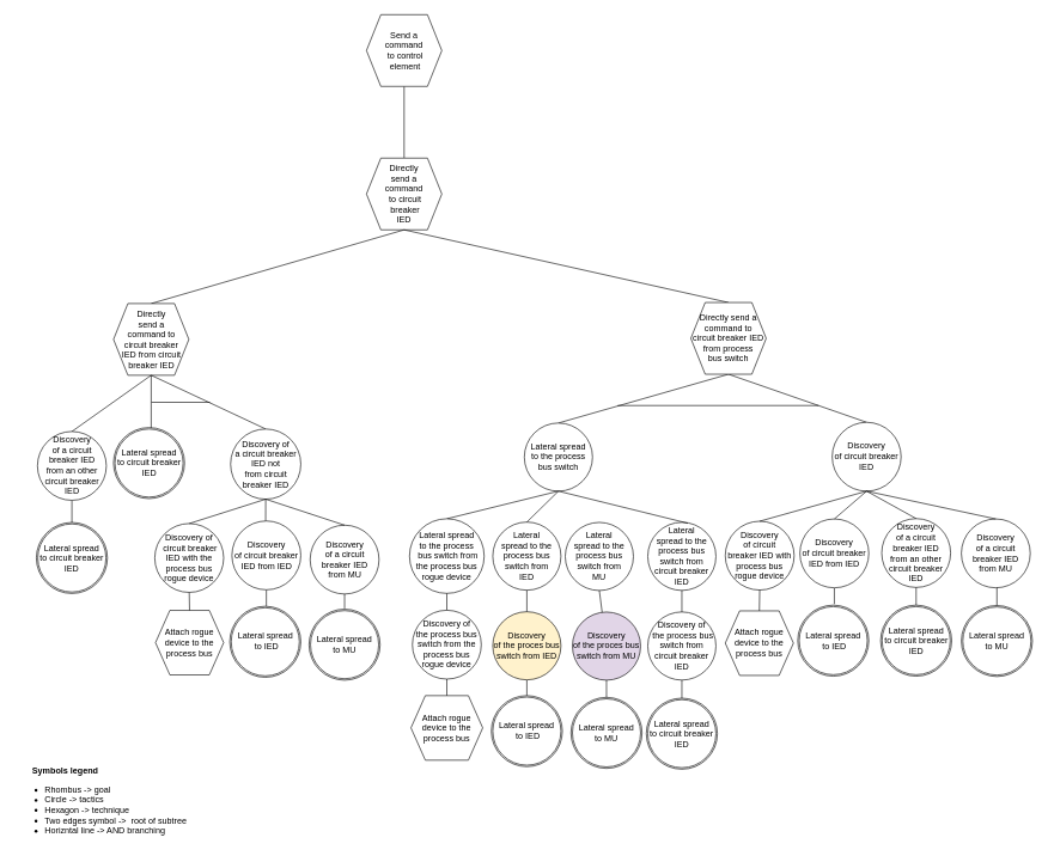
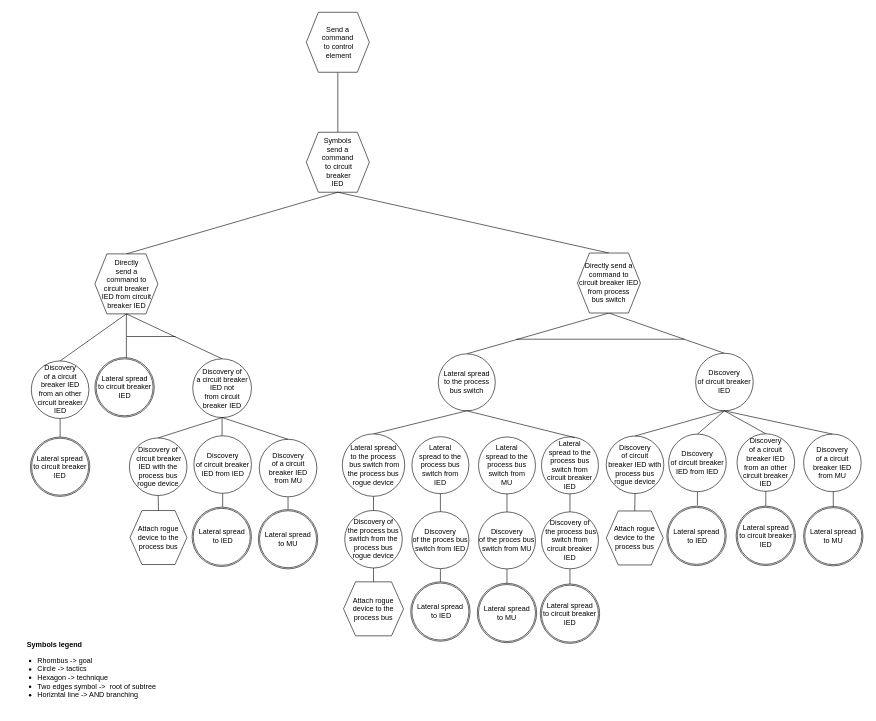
- <mxCell id="4" value="Directly&lt;br&gt;send a&lt;br&gt;command&lt;br&gt;&amp;nbsp;to circuit &lt;br&gt;&amp;nbsp;breaker&lt;br&gt;IED" style="shape=hexagon;perimeter=hexagonPerimeter2;whiteSpace=wrap;html=1;fixedSize=1;" parent="1" vertex="1"><mxGeometry x="510" y="220" width="105" height="100" as="geometry" /></mxCell>
+ <mxCell id="4" value="Symbols&lt;br&gt;send a&lt;br&gt;command&lt;br&gt;&amp;nbsp;to circuit &lt;br&gt;&amp;nbsp;breaker&lt;br&gt;IED" style="shape=hexagon;perimeter=hexagonPerimeter2;whiteSpace=wrap;html=1;fixedSize=1;" parent="1" vertex="1"><mxGeometry x="510" y="220" width="105" height="100" as="geometry" /></mxCell>
- <mxCell id="47" value="" style="endArrow=none;html=1;rounded=0;entryX=0.5;entryY=1;entryDx=0;entryDy=0;exitX=0.5;exitY=0;exitDx=0;exitDy=0;" parent="1" source="45" target="52" edge="1"><mxGeometry width="50" height="50" relative="1" as="geometry"><mxPoint x="768.5" y="906.12" as="sourcePoint" /><mxPoint x="758.5" y="741.62" as="targetPoint" /><Array as="points" /></mxGeometry></mxCell>
- <mxCell id="50" value="Lateral&lt;br&gt;&amp;nbsp;spread to the&amp;nbsp;&lt;br&gt;process bus switch from &lt;br&gt;MU" style="ellipse;whiteSpace=wrap;html=1;aspect=fixed;" parent="1" vertex="1"><mxGeometry x="787" y="727.95" width="95" height="95" as="geometry" /></mxCell>
+ <mxCell id="50" value="Lateral&lt;br&gt;&amp;nbsp;spread to the&amp;nbsp;&lt;br&gt;process bus switch from &lt;br&gt;MU" style="ellipse;whiteSpace=wrap;html=1;aspect=fixed;" parent="1" vertex="1"><mxGeometry x="797" y="727.95" width="95" height="95" as="geometry" /></mxCell>
- <mxCell id="44" value="Discovery&lt;br&gt;of the proces bus switch from IED" style="ellipse;whiteSpace=wrap;html=1;aspect=fixed;fillColor=#fff2cc;" parent="1" vertex="1"><mxGeometry x="686" y="852.51" width="95" height="95" as="geometry" /></mxCell>
+ <mxCell id="44" value="Discovery&lt;br&gt;of the proces bus switch from IED" style="ellipse;whiteSpace=wrap;html=1;aspect=fixed;" parent="1" vertex="1"><mxGeometry x="686" y="852.51" width="95" height="95" as="geometry" /></mxCell>
- <mxCell id="49" value="Discovery&lt;br&gt;of the proces bus switch from MU" style="ellipse;whiteSpace=wrap;html=1;aspect=fixed;fillColor=#e1d5e7;" parent="1" vertex="1"><mxGeometry x="797" y="852.95" width="95" height="95" as="geometry" /></mxCell>
+ <mxCell id="49" value="Discovery&lt;br&gt;of the proces bus switch from MU" style="ellipse;whiteSpace=wrap;html=1;aspect=fixed;" parent="1" vertex="1"><mxGeometry x="797" y="852.95" width="95" height="95" as="geometry" /></mxCell>
